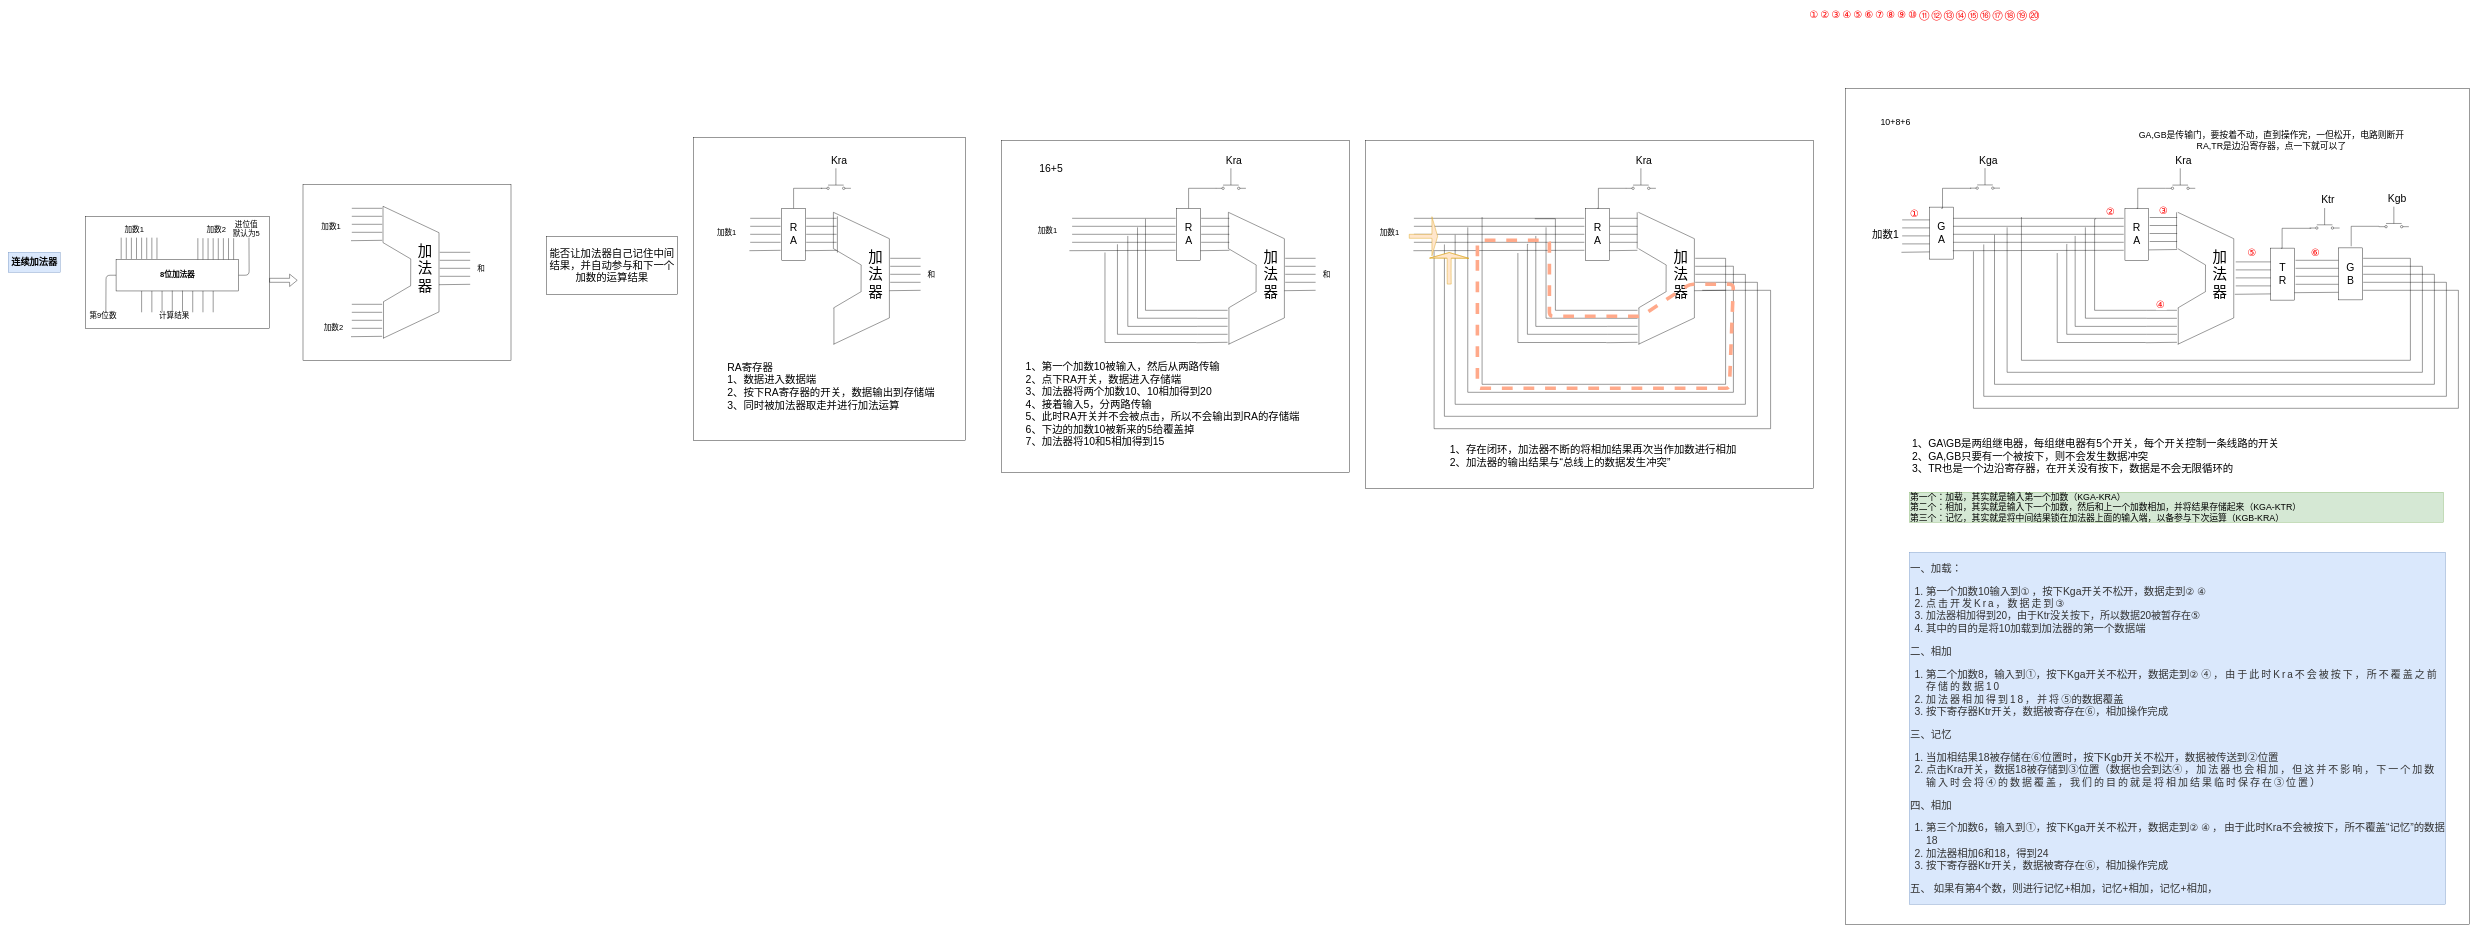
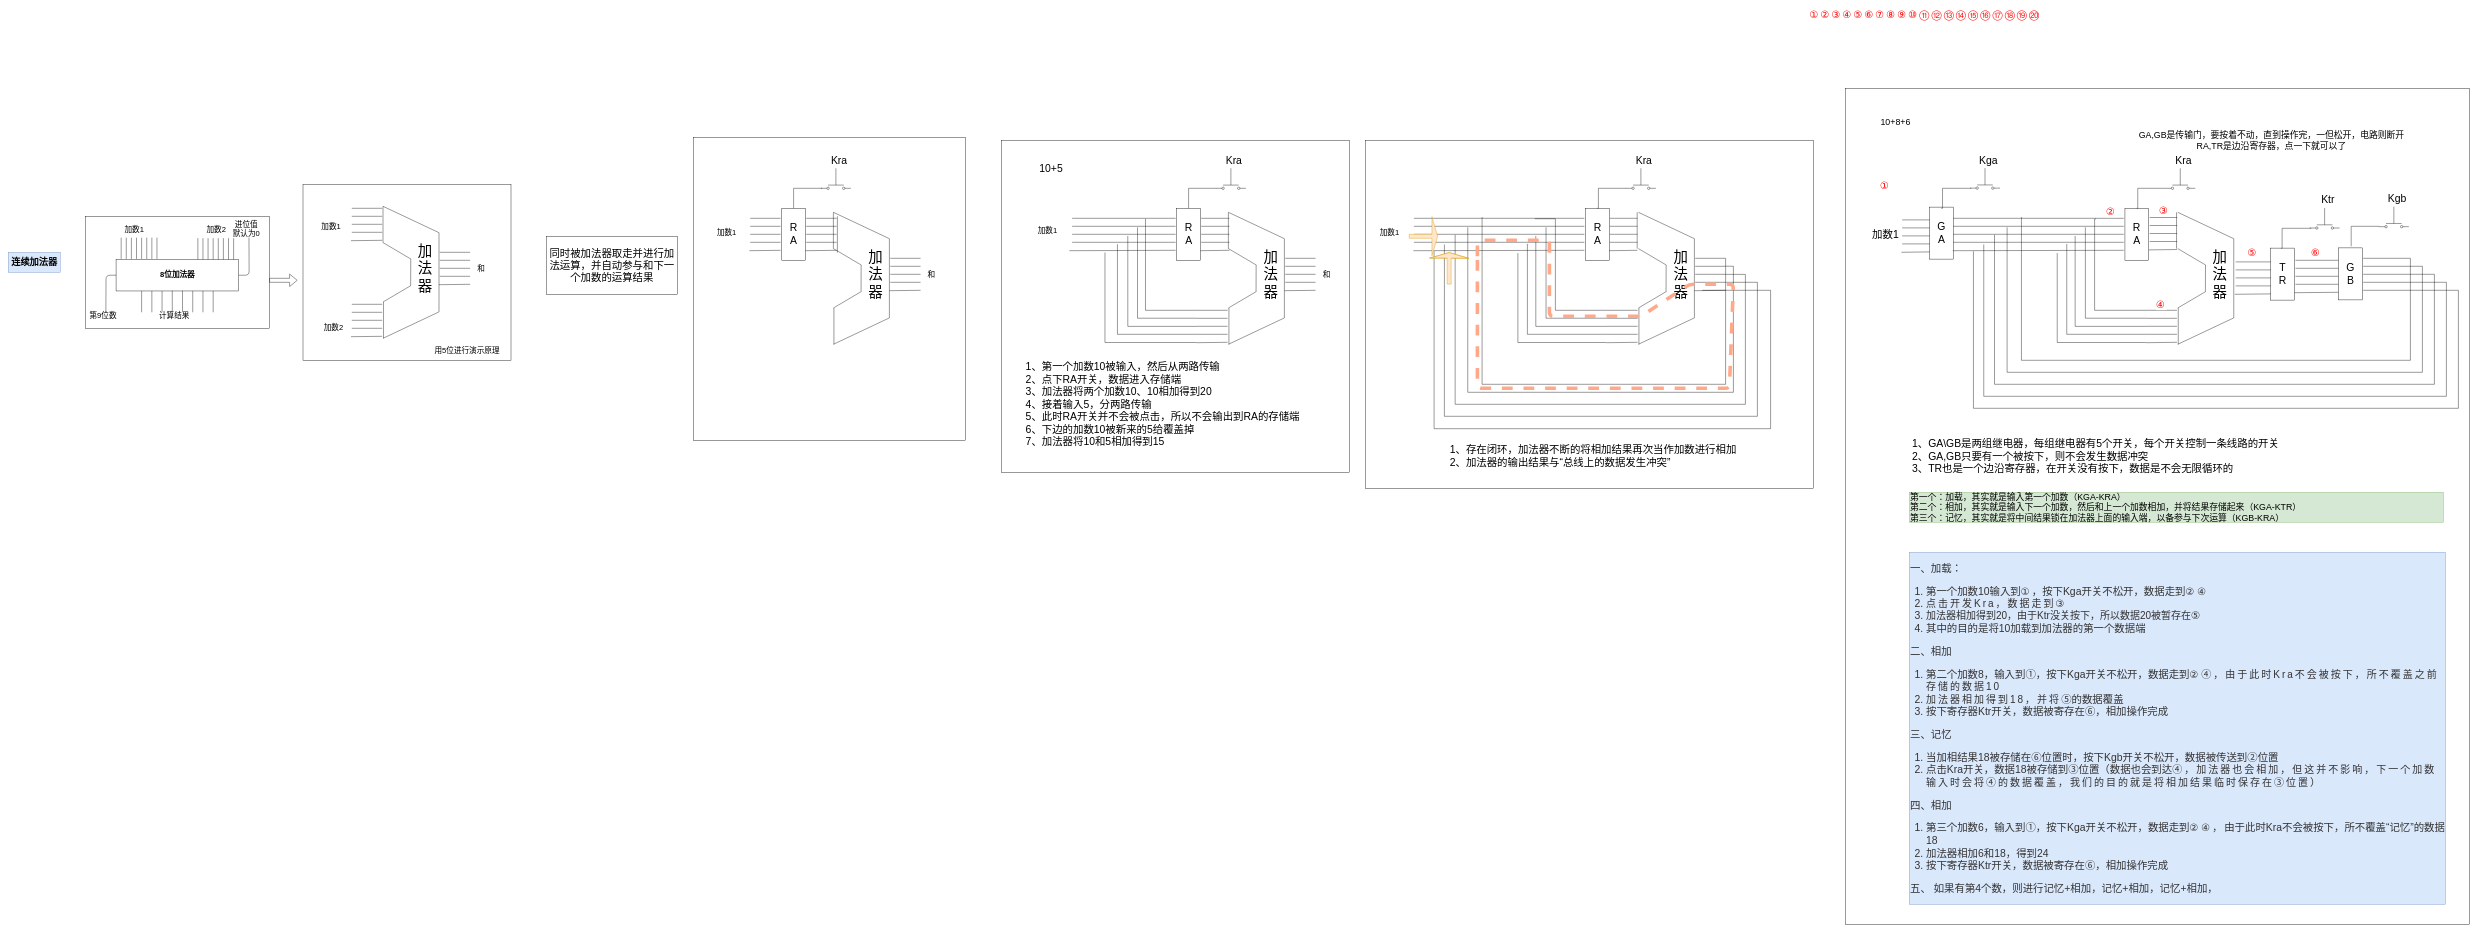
- <mxCell id="129" value="16+5" style="text;html=1;align=center;verticalAlign=middle;resizable=0;points=[];autosize=1;fontSize=26;fontColor=#000000;" parent="1" vertex="1"><mxGeometry x="2591.62" y="400" width="70" height="40" as="geometry" /></mxCell>
+ <mxCell id="129" value="10+5" style="text;html=1;align=center;verticalAlign=middle;resizable=0;points=[];autosize=1;fontSize=26;fontColor=#000000;" parent="1" vertex="1"><mxGeometry x="2591.62" y="400" width="70" height="40" as="geometry" /></mxCell>
- <mxCell id="229" value="&lt;span style=&quot;color: rgb(255 , 0 , 0) ; font-family: &amp;#34;verdana&amp;#34; , &amp;#34;arial&amp;#34; , &amp;#34;tahoma&amp;#34; ; font-size: 25px ; letter-spacing: 5px ; text-align: center ; white-space: normal ; background-color: rgb(255 , 255 , 255)&quot;&gt;①&lt;/span&gt;" style="text;html=1;" parent="1" vertex="1"><mxGeometry x="4773" y="510" width="40" height="30" as="geometry" /></mxCell>
+ <mxCell id="229" value="&lt;span style=&quot;color: rgb(255 , 0 , 0) ; font-family: &amp;#34;verdana&amp;#34; , &amp;#34;arial&amp;#34; , &amp;#34;tahoma&amp;#34; ; font-size: 25px ; letter-spacing: 5px ; text-align: center ; white-space: normal ; background-color: rgb(255 , 255 , 255)&quot;&gt;①&lt;/span&gt;" style="text;html=1;" parent="1" vertex="1"><mxGeometry x="4698" y="440" width="40" height="30" as="geometry" /></mxCell>
- <mxCell id="36" value="进位值&lt;br style=&quot;font-size: 19px;&quot;&gt;默认为5" style="text;html=1;resizable=0;autosize=1;align=center;verticalAlign=middle;points=[];fillColor=none;strokeColor=none;rounded=0;fontSize=19;" parent="5" vertex="1"><mxGeometry x="361.944" y="6" width="80" height="50" as="geometry" /></mxCell>
+ <mxCell id="36" value="进位值&lt;br style=&quot;font-size: 19px;&quot;&gt;默认为0" style="text;html=1;resizable=0;autosize=1;align=center;verticalAlign=middle;points=[];fillColor=none;strokeColor=none;rounded=0;fontSize=19;" parent="5" vertex="1"><mxGeometry x="361.944" y="6" width="80" height="50" as="geometry" /></mxCell>
- <mxCell id="66" value="能否让加法器自己记住中间结果，并自动参与和下一个加数的运算结果" style="rounded=0;whiteSpace=wrap;html=1;fillColor=none;fontSize=26;fontColor=#000000;" parent="1" vertex="1"><mxGeometry x="1366" y="590" width="327" height="145" as="geometry" /></mxCell>
+ <mxCell id="66" value="同时被加法器取走并进行加法运算，并自动参与和下一个加数的运算结果" style="rounded=0;whiteSpace=wrap;html=1;fillColor=none;fontSize=26;fontColor=#000000;" parent="1" vertex="1"><mxGeometry x="1366" y="590" width="327" height="145" as="geometry" /></mxCell>
+ <mxCell id="65" value="用5位进行演示原理" style="text;html=1;align=center;verticalAlign=middle;resizable=0;points=[];autosize=1;fontSize=19;fontColor=#000000;" parent="1" vertex="1"><mxGeometry x="1077" y="860" width="180" height="30" as="geometry" /></mxCell>
- <mxCell id="94" value="RA寄存器&lt;br&gt;1、数据进入数据端&lt;br&gt;2、按下RA寄存器的开关，数据输出到存储端&lt;br&gt;3、同时被加法器取走并进行加法运算" style="text;html=1;align=left;verticalAlign=middle;resizable=0;points=[];autosize=1;fontSize=26;fontColor=#000000;" parent="1" vertex="1"><mxGeometry x="1815.5" y="900" width="530" height="130" as="geometry" /></mxCell>
